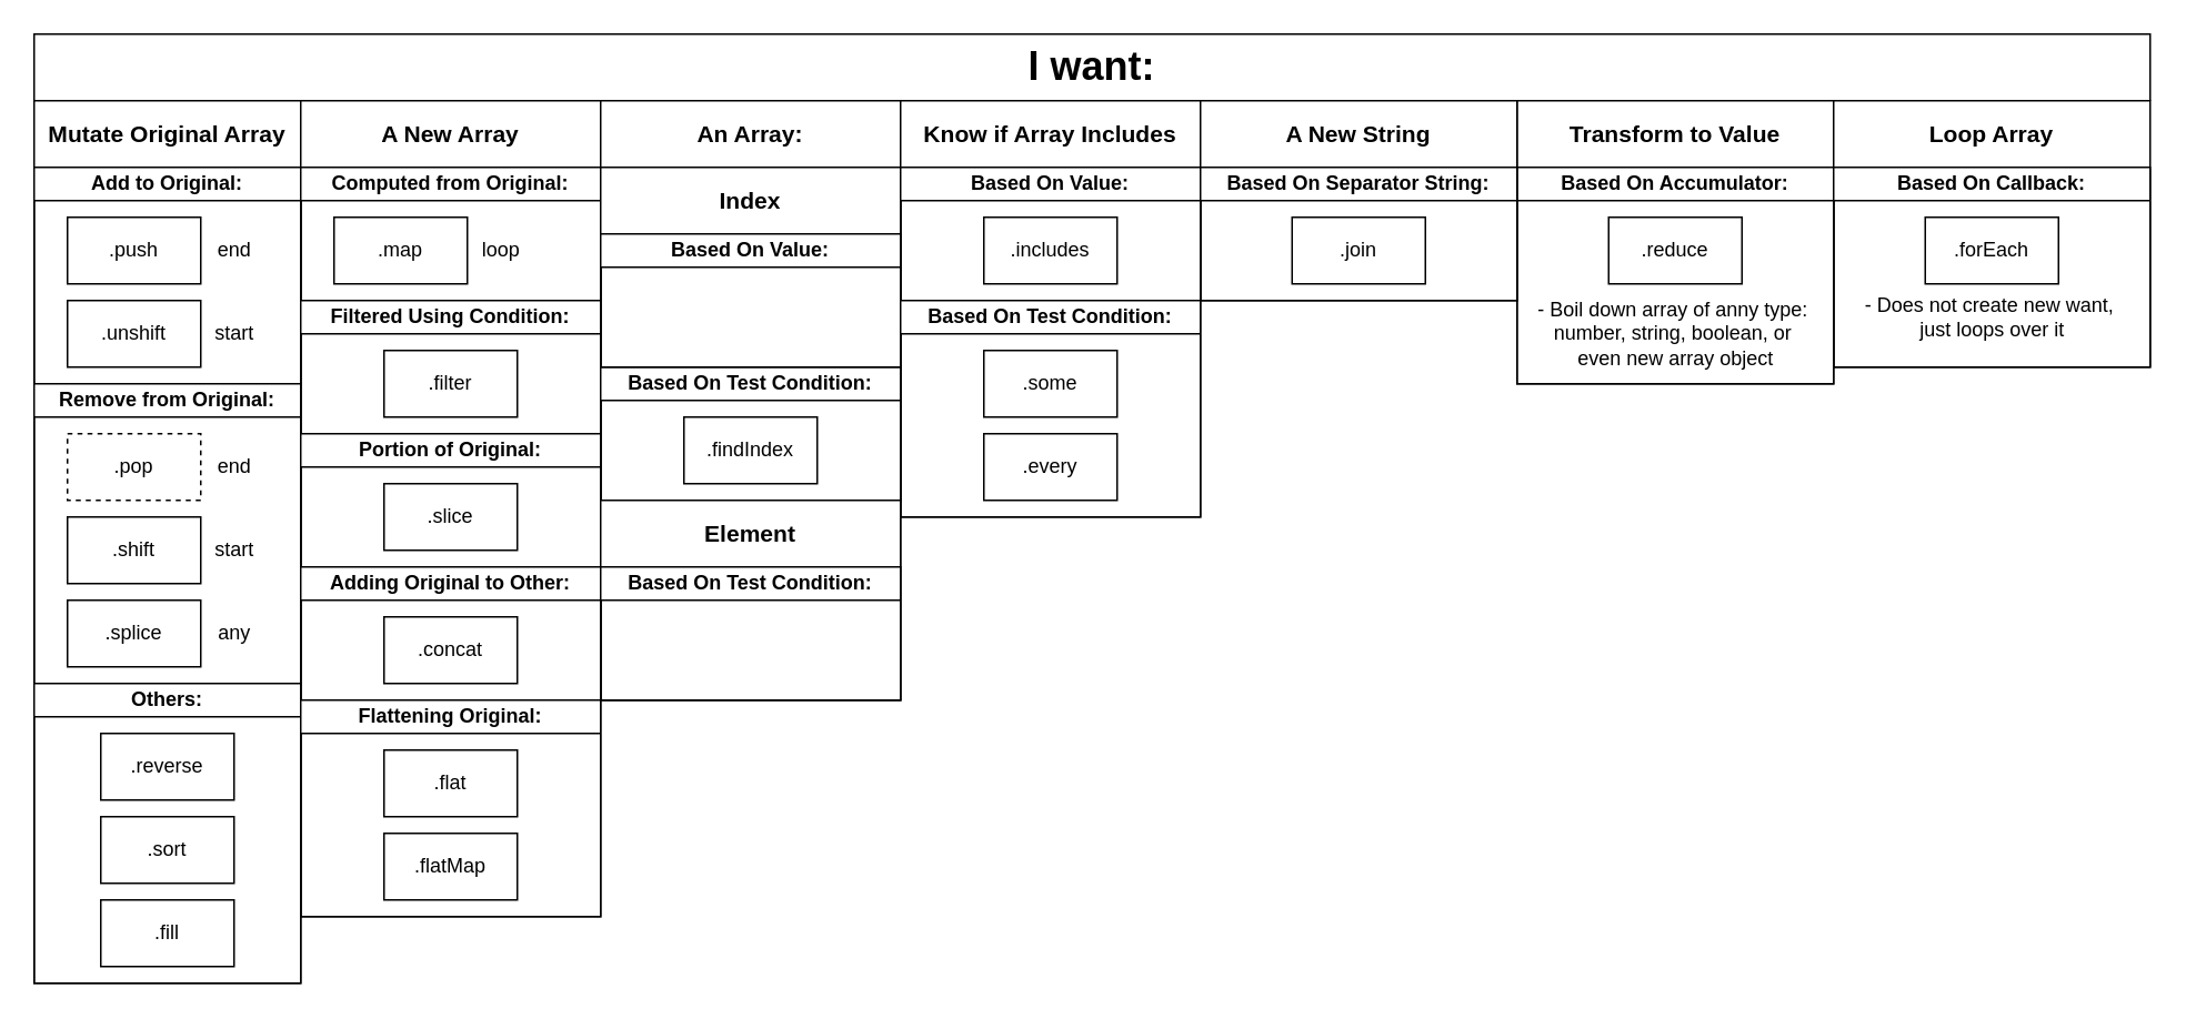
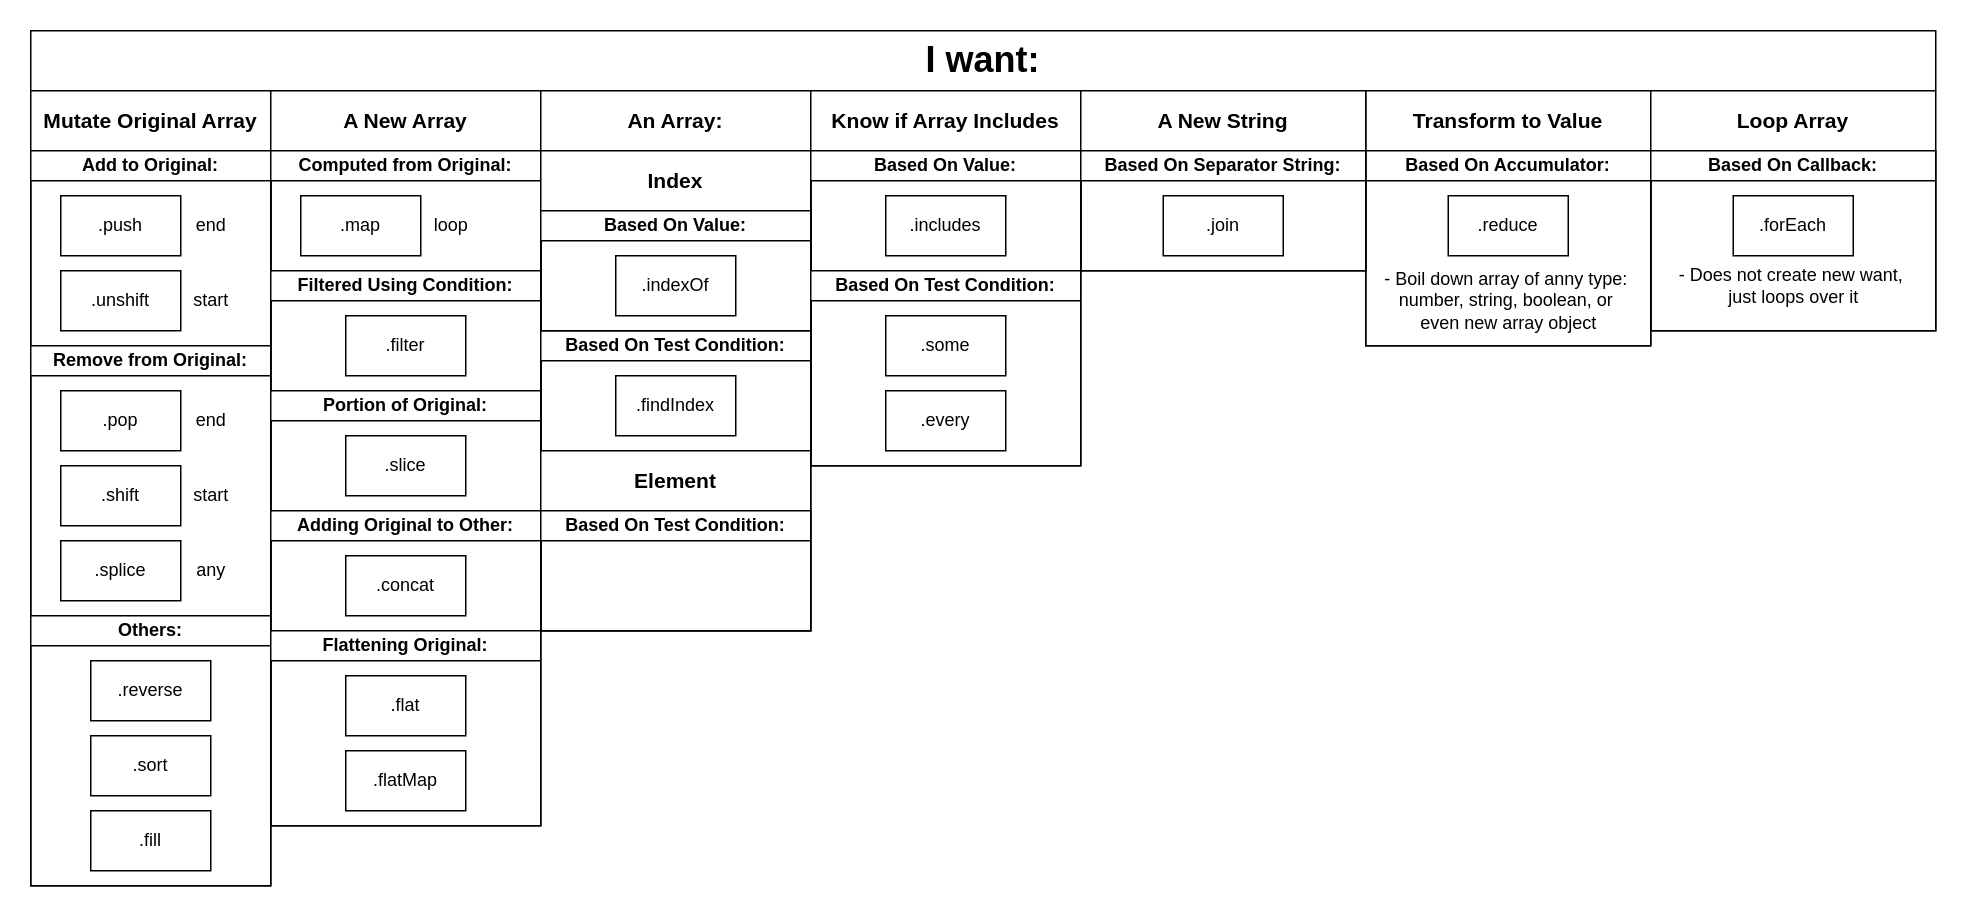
+ <mxCell id="38" value=".indexOf" style="rounded=0;whiteSpace=wrap;html=1;" parent="37" vertex="1"><mxGeometry x="50" y="30" width="80" height="40" as="geometry" /></mxCell>
- <mxCell id="10" value=".pop" style="rounded=0;whiteSpace=wrap;html=1;dashed=1;" parent="9" vertex="1"><mxGeometry x="20" y="30" width="80" height="40" as="geometry" /></mxCell>
+ <mxCell id="10" value=".pop" style="rounded=0;whiteSpace=wrap;html=1;" parent="9" vertex="1"><mxGeometry x="20" y="30" width="80" height="40" as="geometry" /></mxCell>
